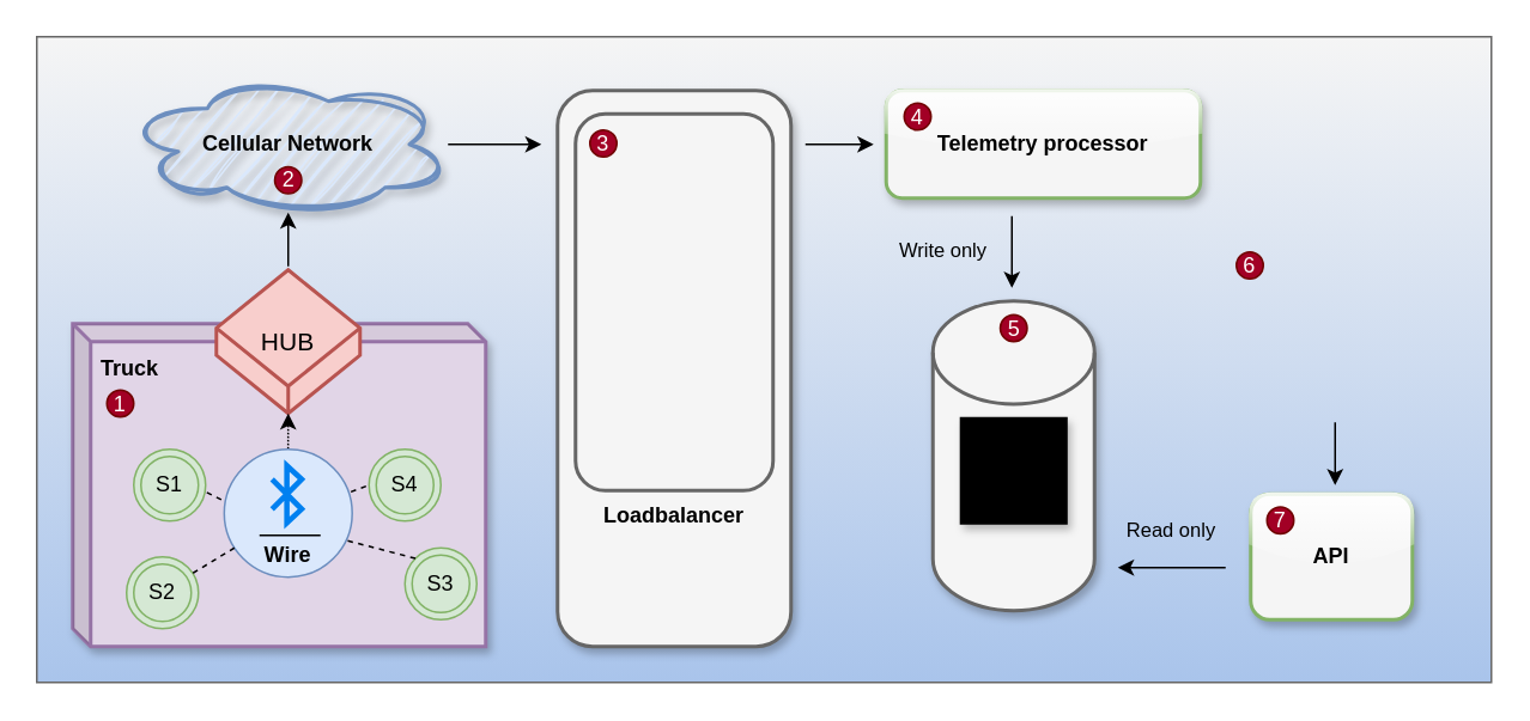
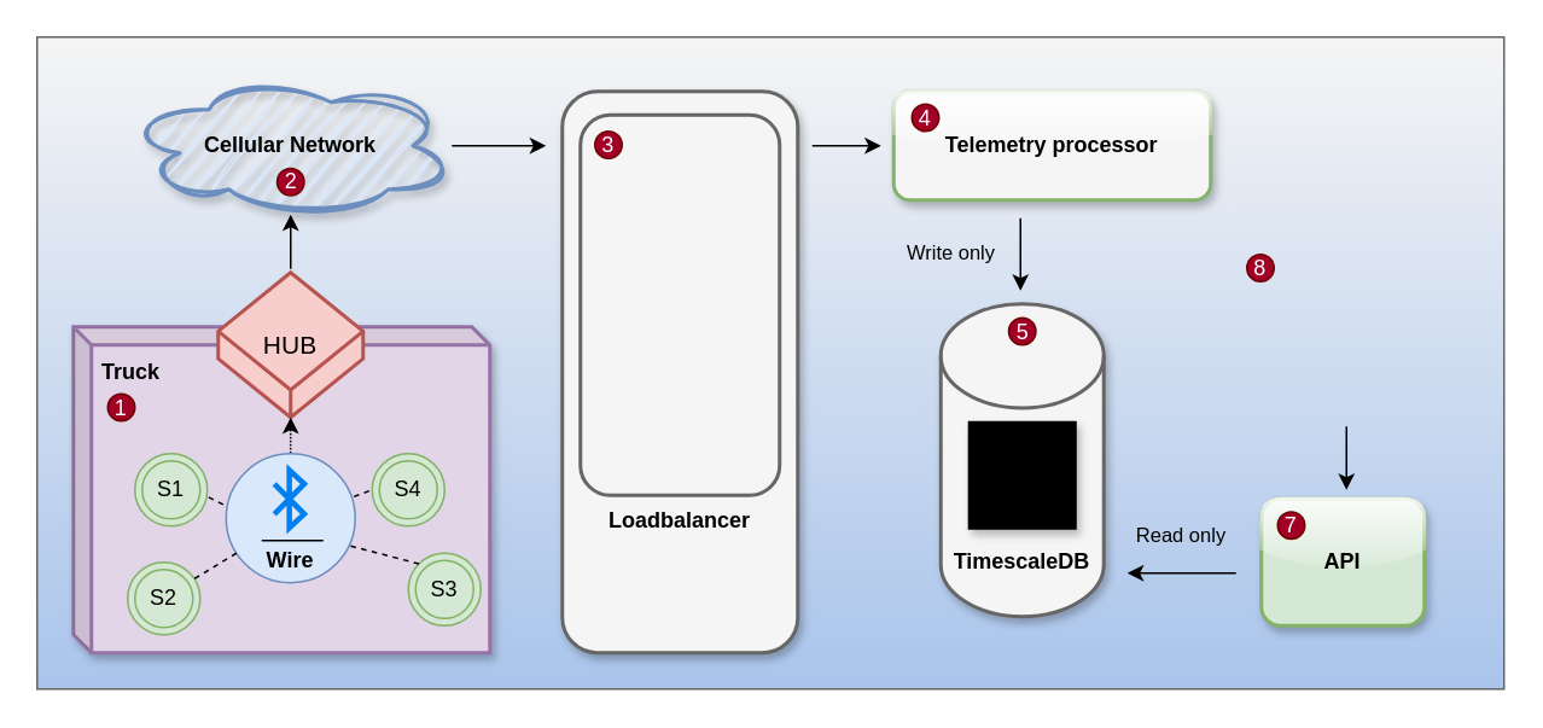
- <mxCell id="39" value="6" style="ellipse;whiteSpace=wrap;html=1;aspect=fixed;fillColor=#a20025;fontColor=#ffffff;strokeColor=#6F0000;" parent="1" vertex="1"><mxGeometry x="688" y="140" width="15" height="15" as="geometry" /></mxCell>
+ <mxCell id="39" value="8" style="ellipse;whiteSpace=wrap;html=1;aspect=fixed;fillColor=#a20025;fontColor=#ffffff;strokeColor=#6F0000;" parent="1" vertex="1"><mxGeometry x="688" y="140" width="15" height="15" as="geometry" /></mxCell>
+ <mxCell id="35" value="&lt;font&gt;&lt;b&gt;TimescaleDB&lt;/b&gt;&lt;/font&gt;" style="text;html=1;align=center;verticalAlign=middle;whiteSpace=wrap;rounded=0;" parent="1" vertex="1"><mxGeometry x="528" y="295.01" width="72" height="30" as="geometry" /></mxCell>
- <mxCell id="31" value="&lt;b&gt;API&lt;/b&gt;" style="rounded=1;whiteSpace=wrap;html=1;fillColor=#f5f5f5;strokeColor=#82b366;strokeWidth=2;glass=1;shadow=1;" parent="1" vertex="1"><mxGeometry x="696" y="275.01" width="90" height="70" as="geometry" /></mxCell>
+ <mxCell id="31" value="&lt;b&gt;API&lt;/b&gt;" style="rounded=1;whiteSpace=wrap;html=1;fillColor=#d5e8d4;strokeColor=#82b366;strokeWidth=2;glass=1;shadow=1;" parent="1" vertex="1"><mxGeometry x="696" y="275.01" width="90" height="70" as="geometry" /></mxCell>
